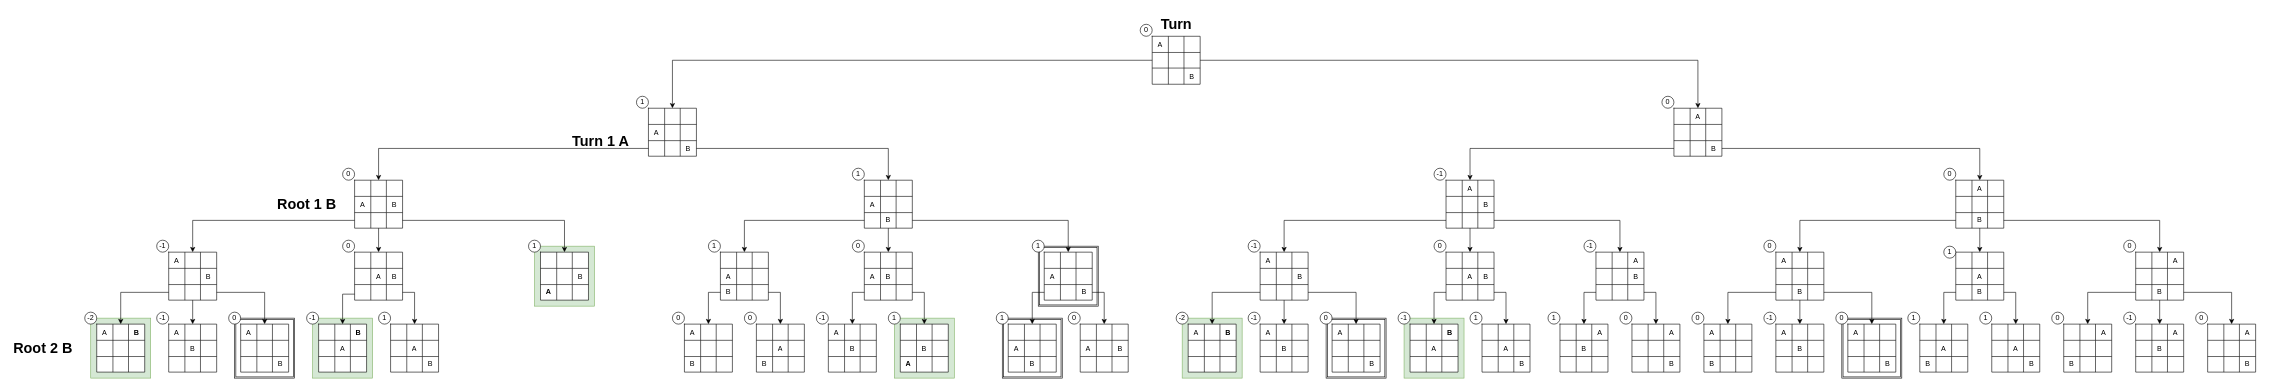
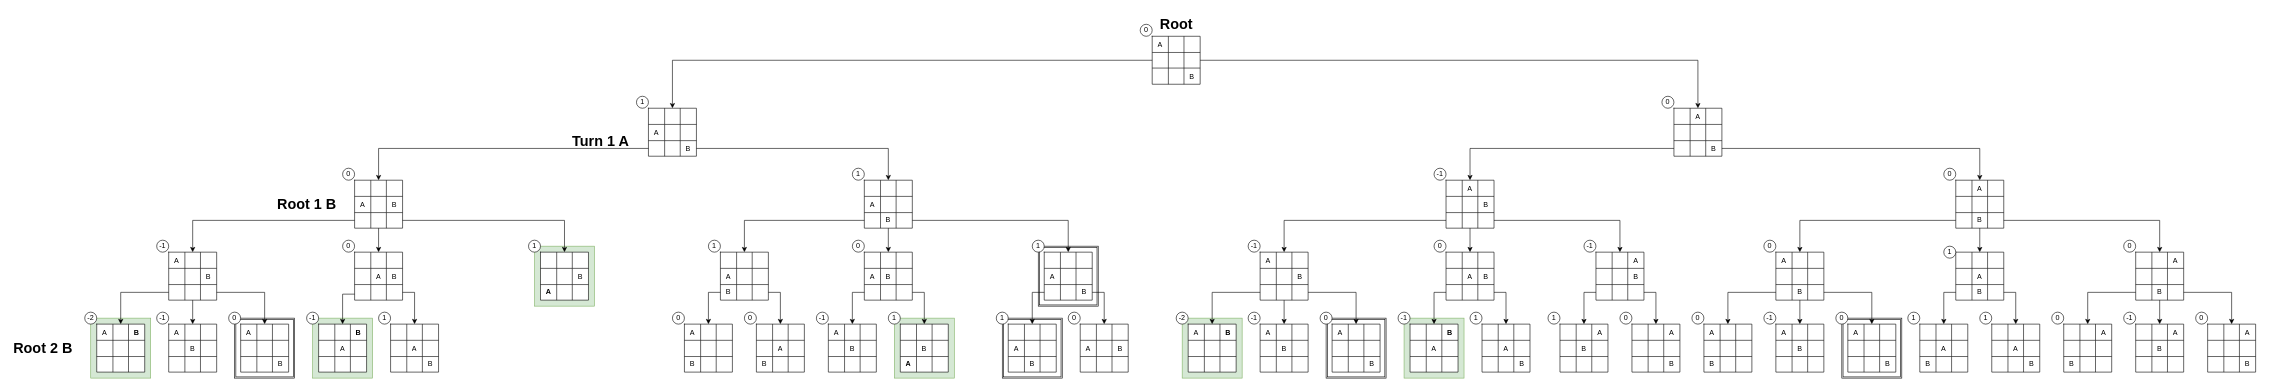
- <mxCell id="54" value="Turn" style="text;strokeColor=none;fillColor=none;html=1;fontSize=24;fontStyle=1;verticalAlign=middle;align=center;" vertex="1" parent="1"><mxGeometry x="1910" width="100" height="40" as="geometry" y="20" /></mxCell>
+ <mxCell id="54" value="Root" style="text;strokeColor=none;fillColor=none;html=1;fontSize=24;fontStyle=1;verticalAlign=middle;align=center;" vertex="1" parent="1"><mxGeometry x="1910" width="100" height="40" as="geometry" y="20" /></mxCell>
